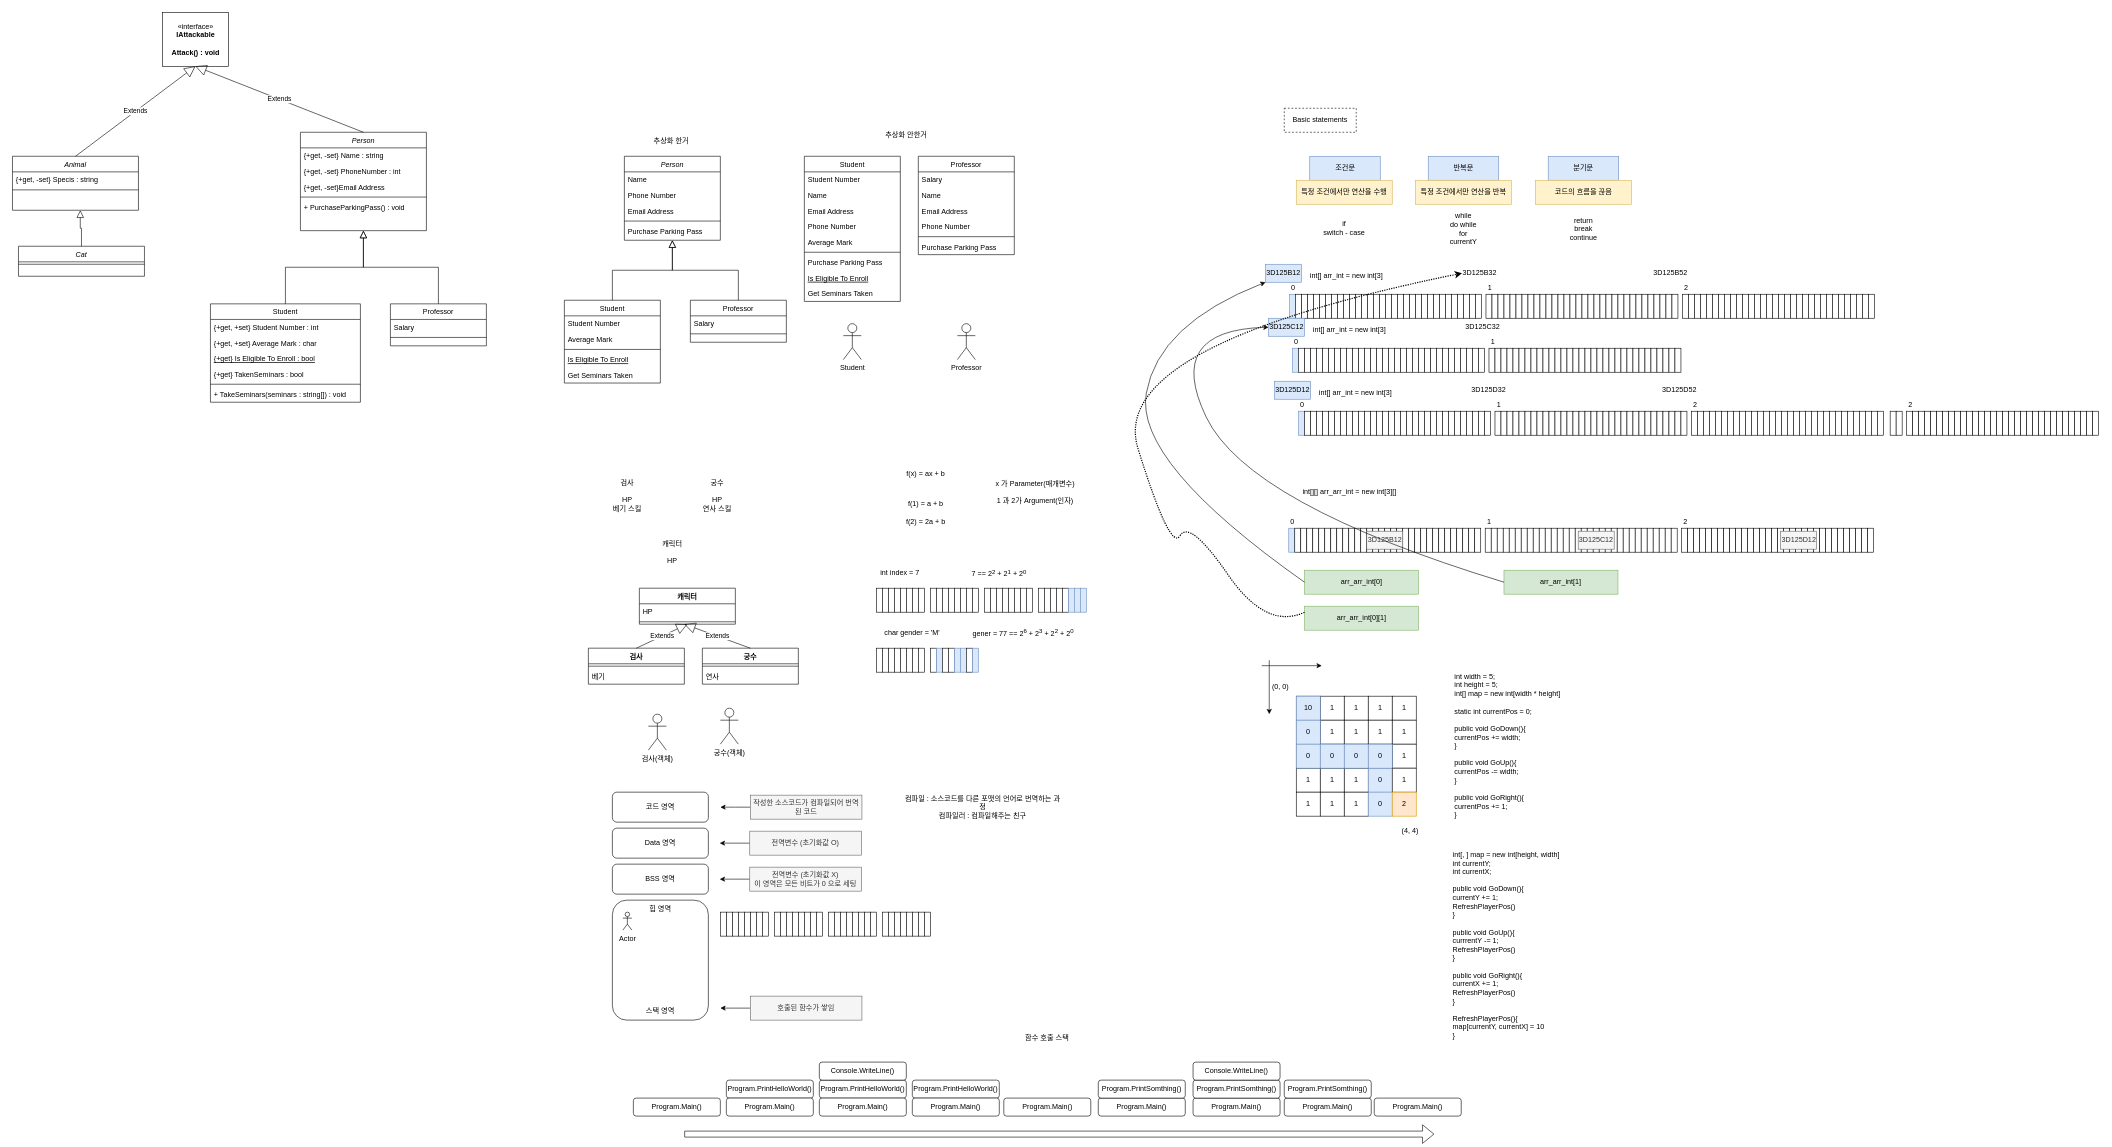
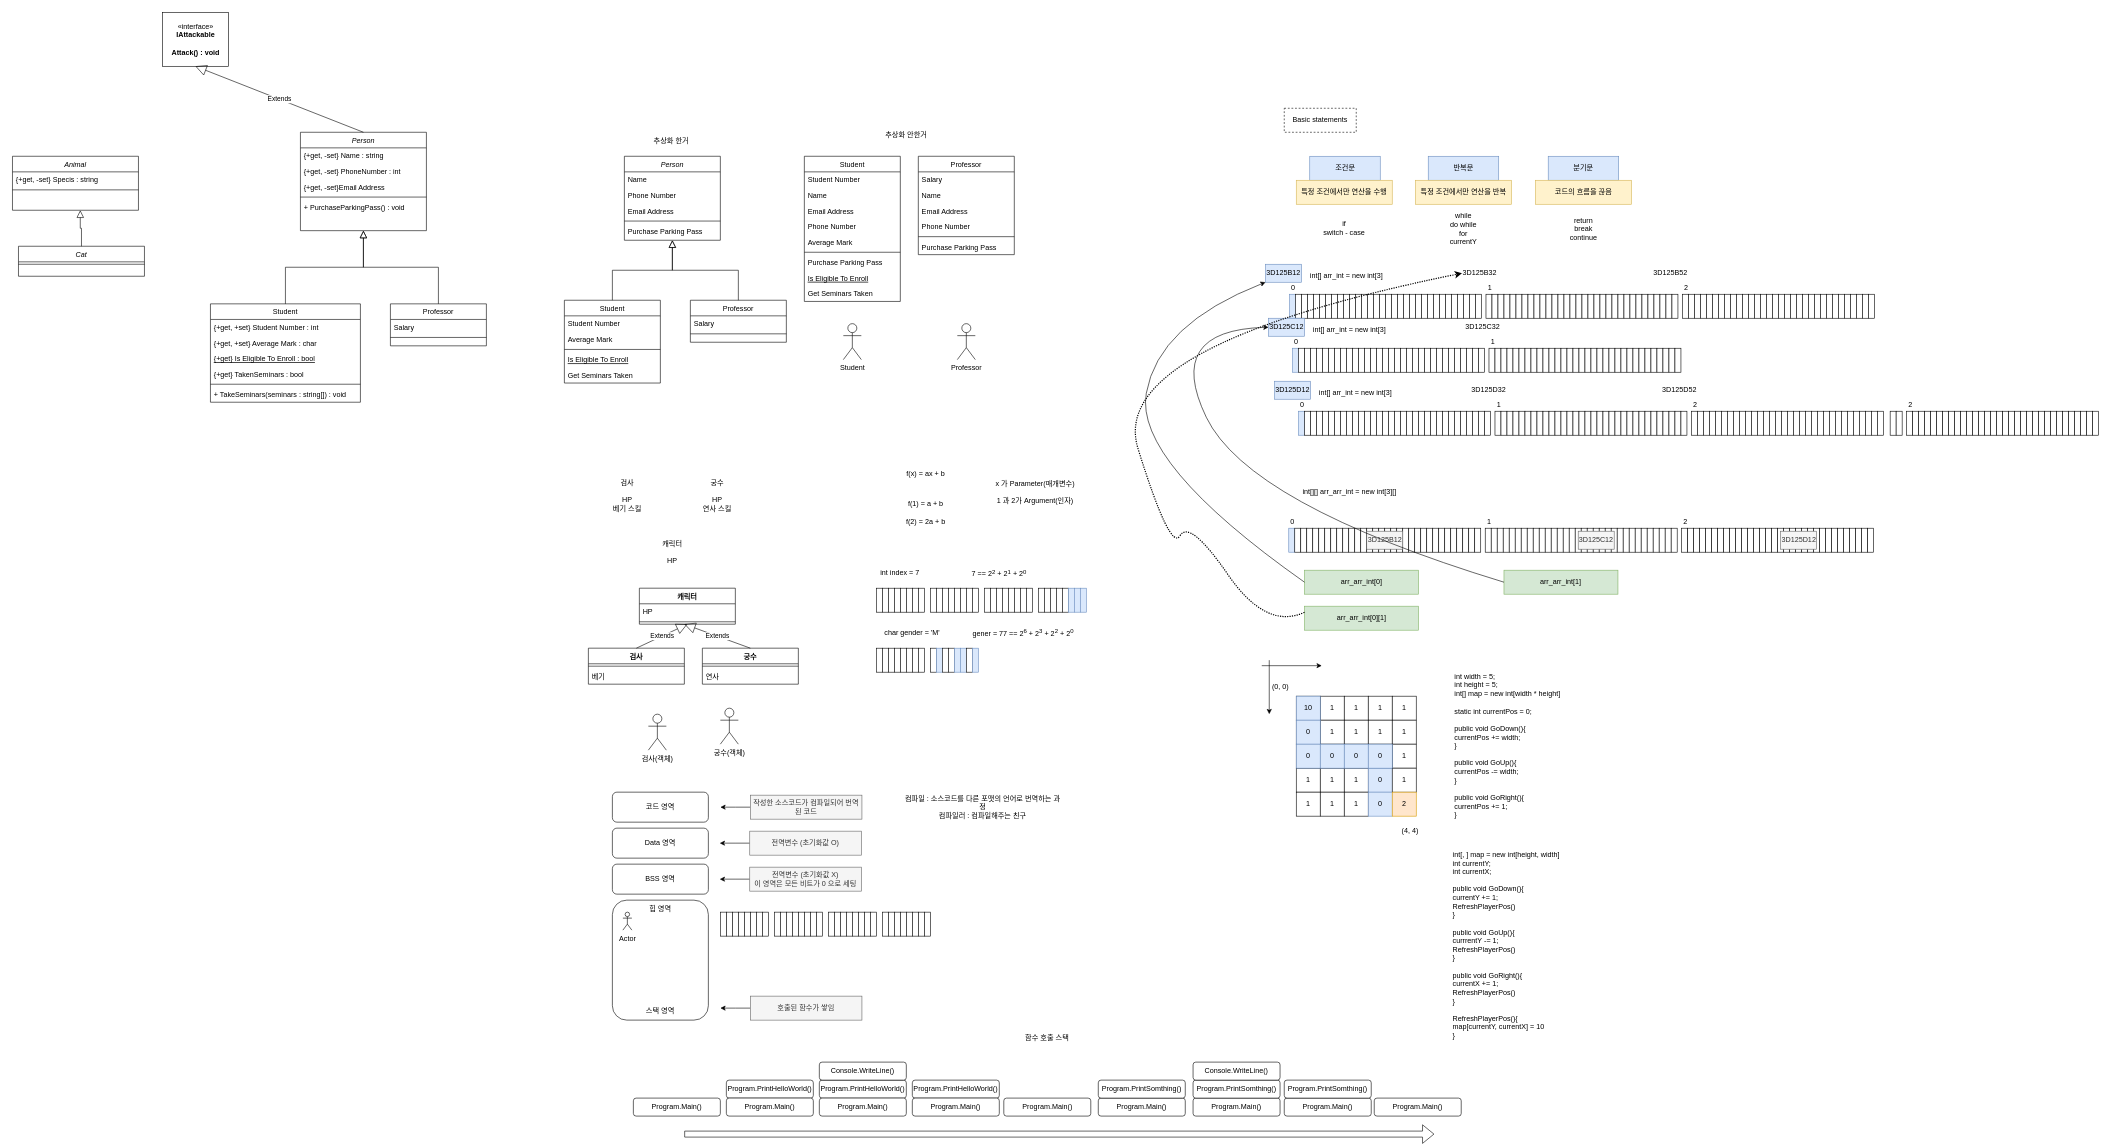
- <mxCell id="670" value="Extends" style="endArrow=block;endSize=16;endFill=0;html=1;rounded=0;entryX=0.5;entryY=1;entryDx=0;entryDy=0;exitX=0.5;exitY=0;exitDx=0;exitDy=0;" edge="1" parent="1" source="663" target="669"><mxGeometry width="160" relative="1" as="geometry"><mxPoint x="410" y="320" as="sourcePoint" /><mxPoint x="570" y="320" as="targetPoint" /></mxGeometry></mxCell>
